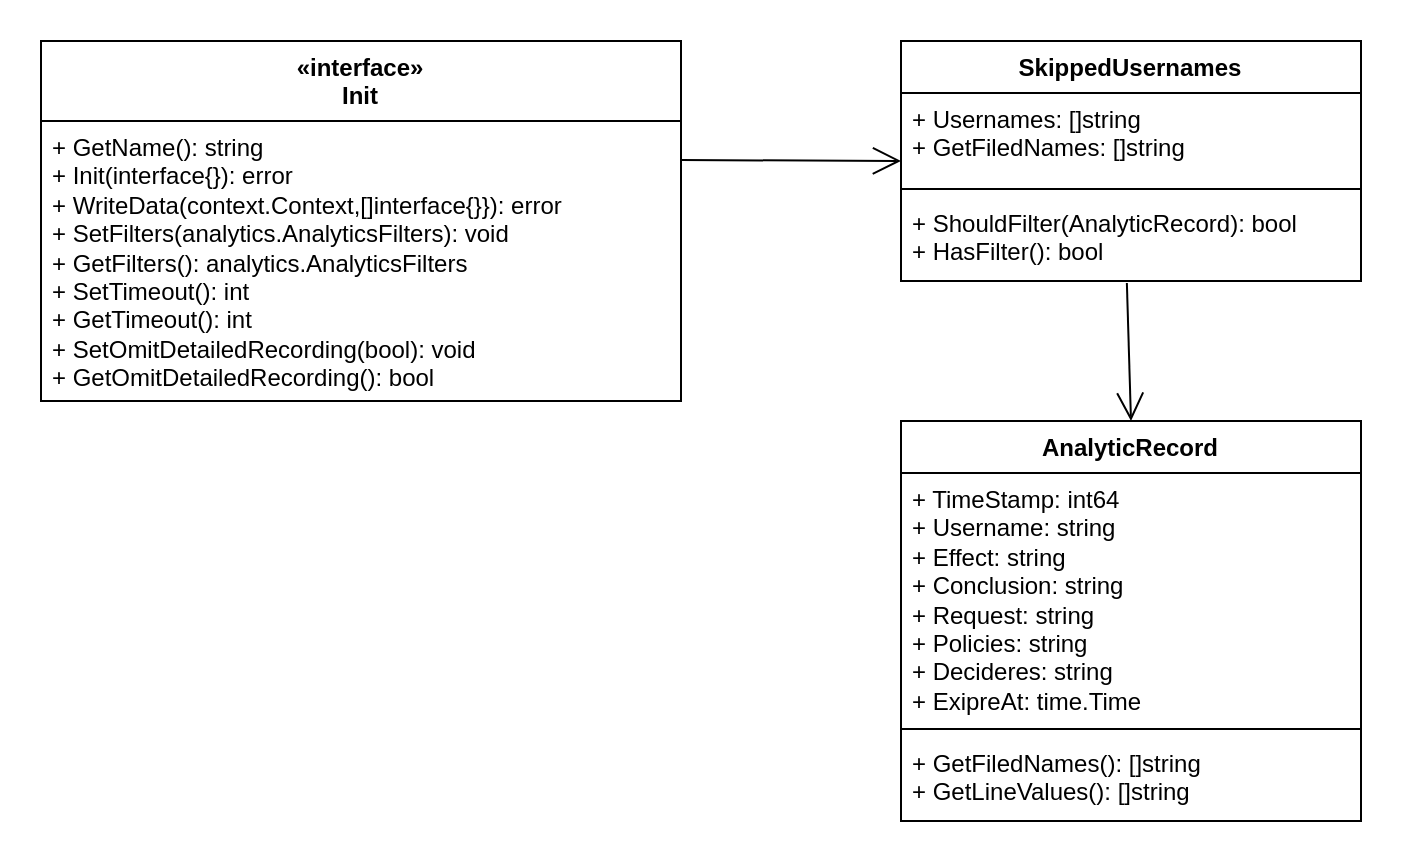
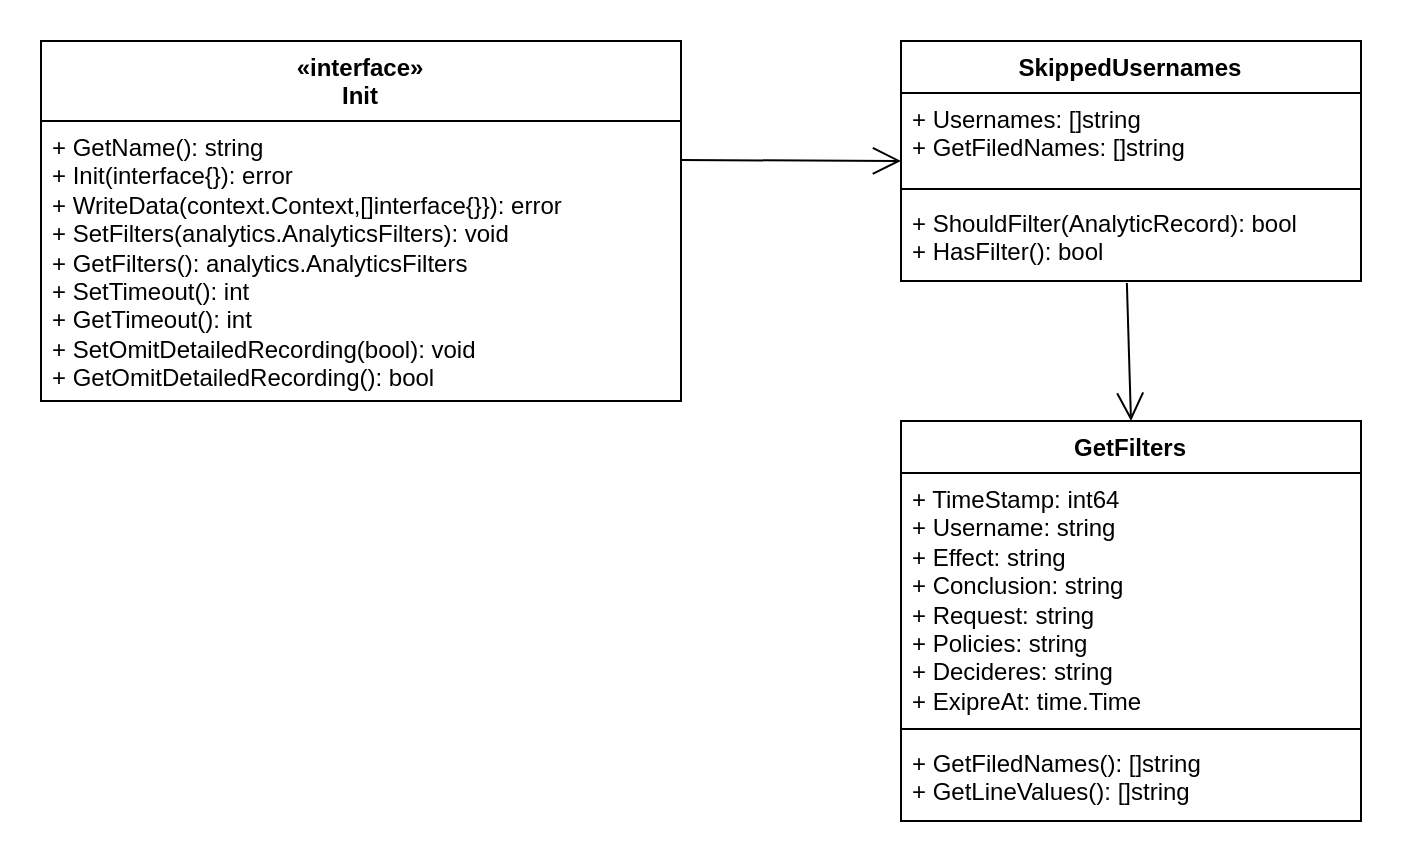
- <mxCell id="9" value="AnalyticRecord" style="swimlane;fontStyle=1;align=center;verticalAlign=top;childLayout=stackLayout;horizontal=1;startSize=26;horizontalStack=0;resizeParent=1;resizeParentMax=0;resizeLast=0;collapsible=1;marginBottom=0;whiteSpace=wrap;html=1;" vertex="1" parent="1"><mxGeometry x="450" y="210" width="230" height="200" as="geometry" /></mxCell>
+ <mxCell id="9" value="GetFilters" style="swimlane;fontStyle=1;align=center;verticalAlign=top;childLayout=stackLayout;horizontal=1;startSize=26;horizontalStack=0;resizeParent=1;resizeParentMax=0;resizeLast=0;collapsible=1;marginBottom=0;whiteSpace=wrap;html=1;" vertex="1" parent="1"><mxGeometry x="450" y="210" width="230" height="200" as="geometry" /></mxCell>
